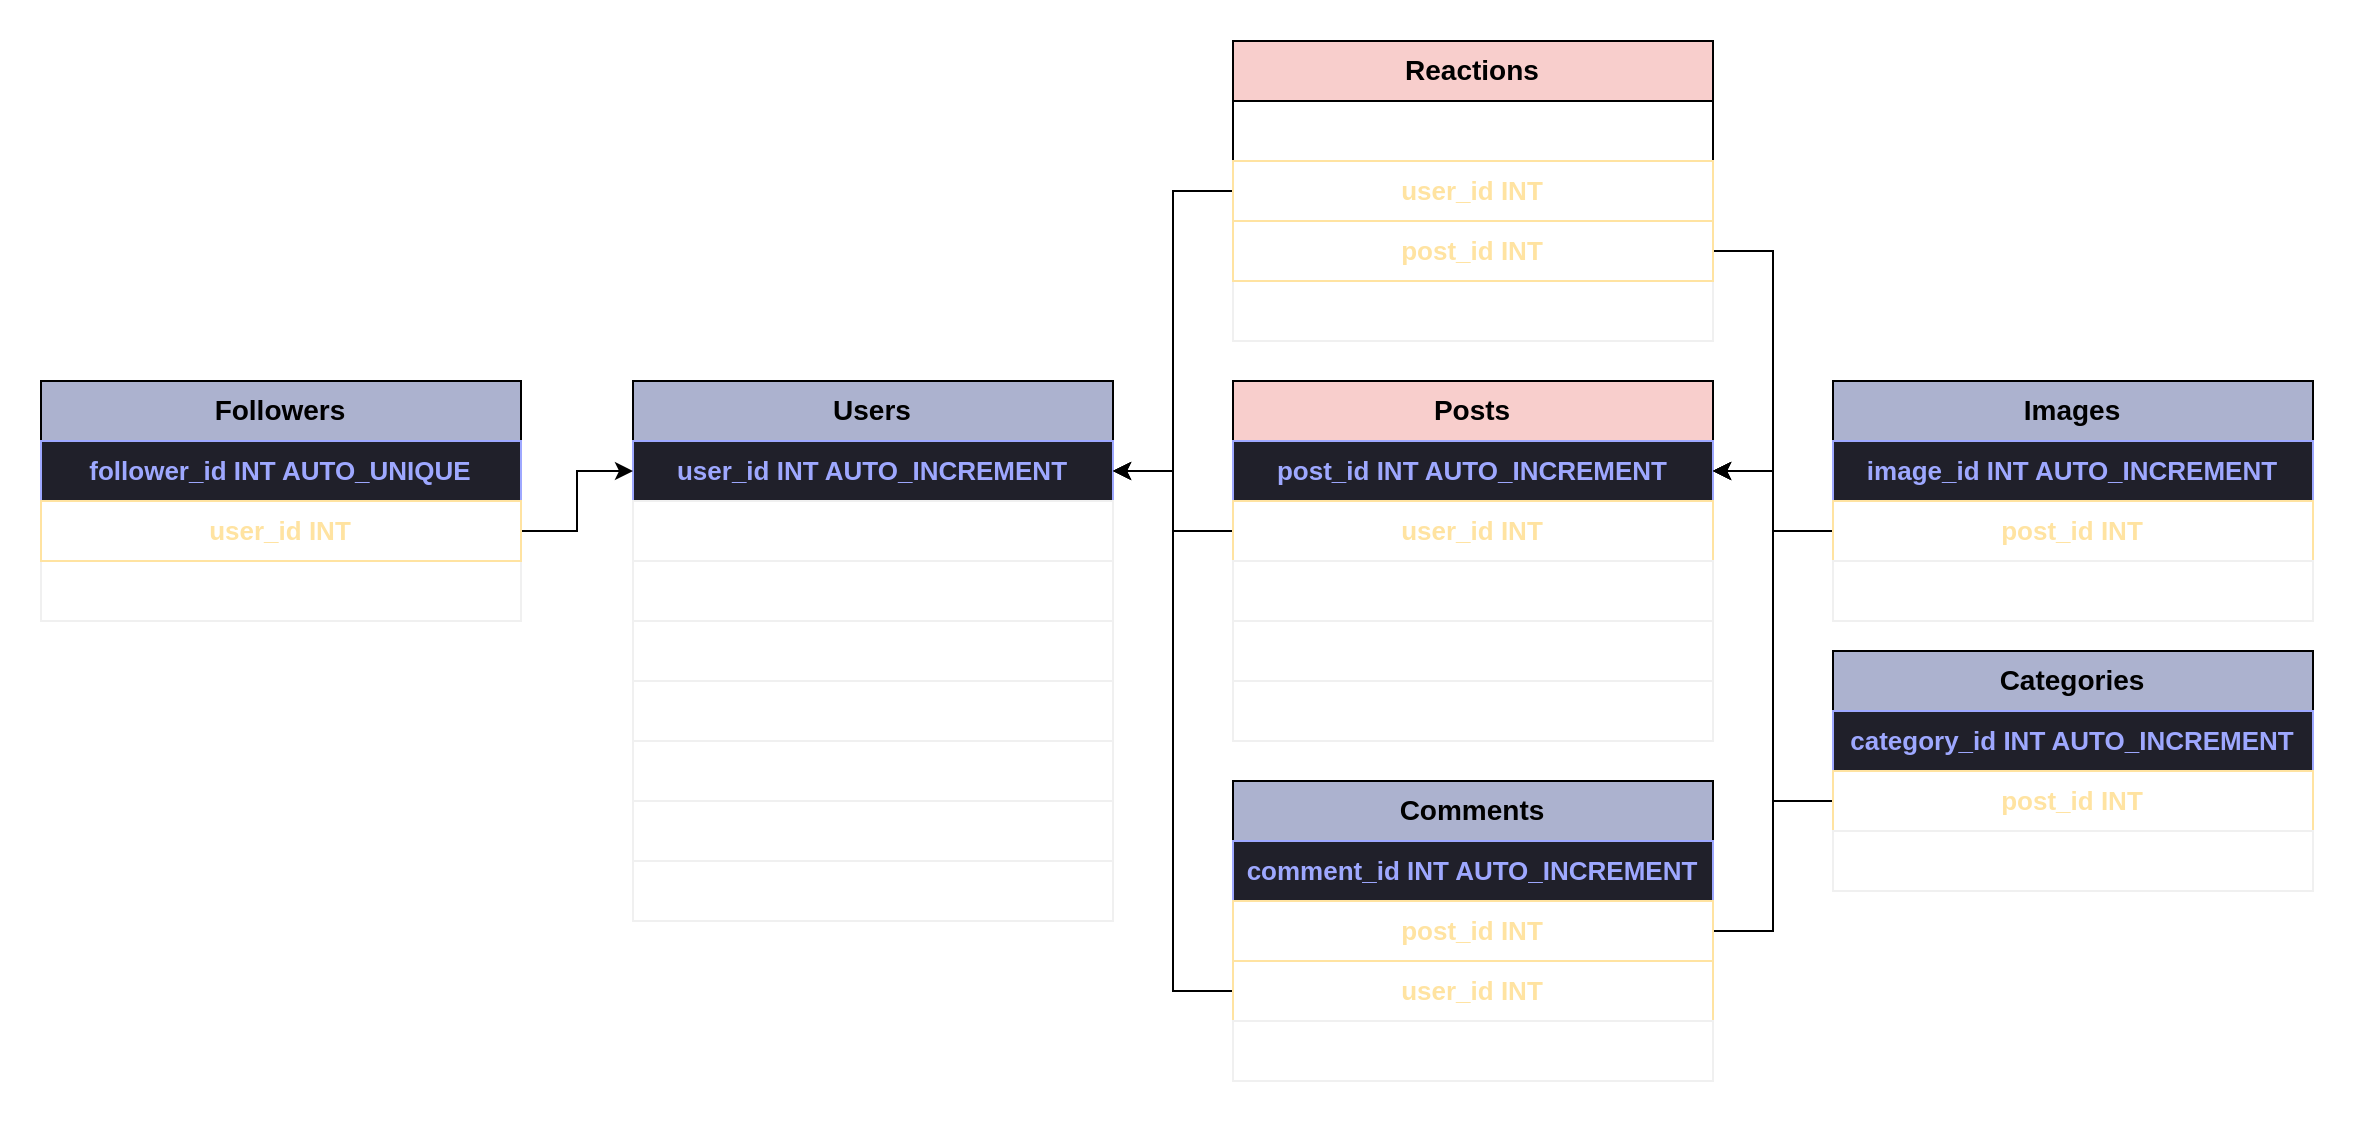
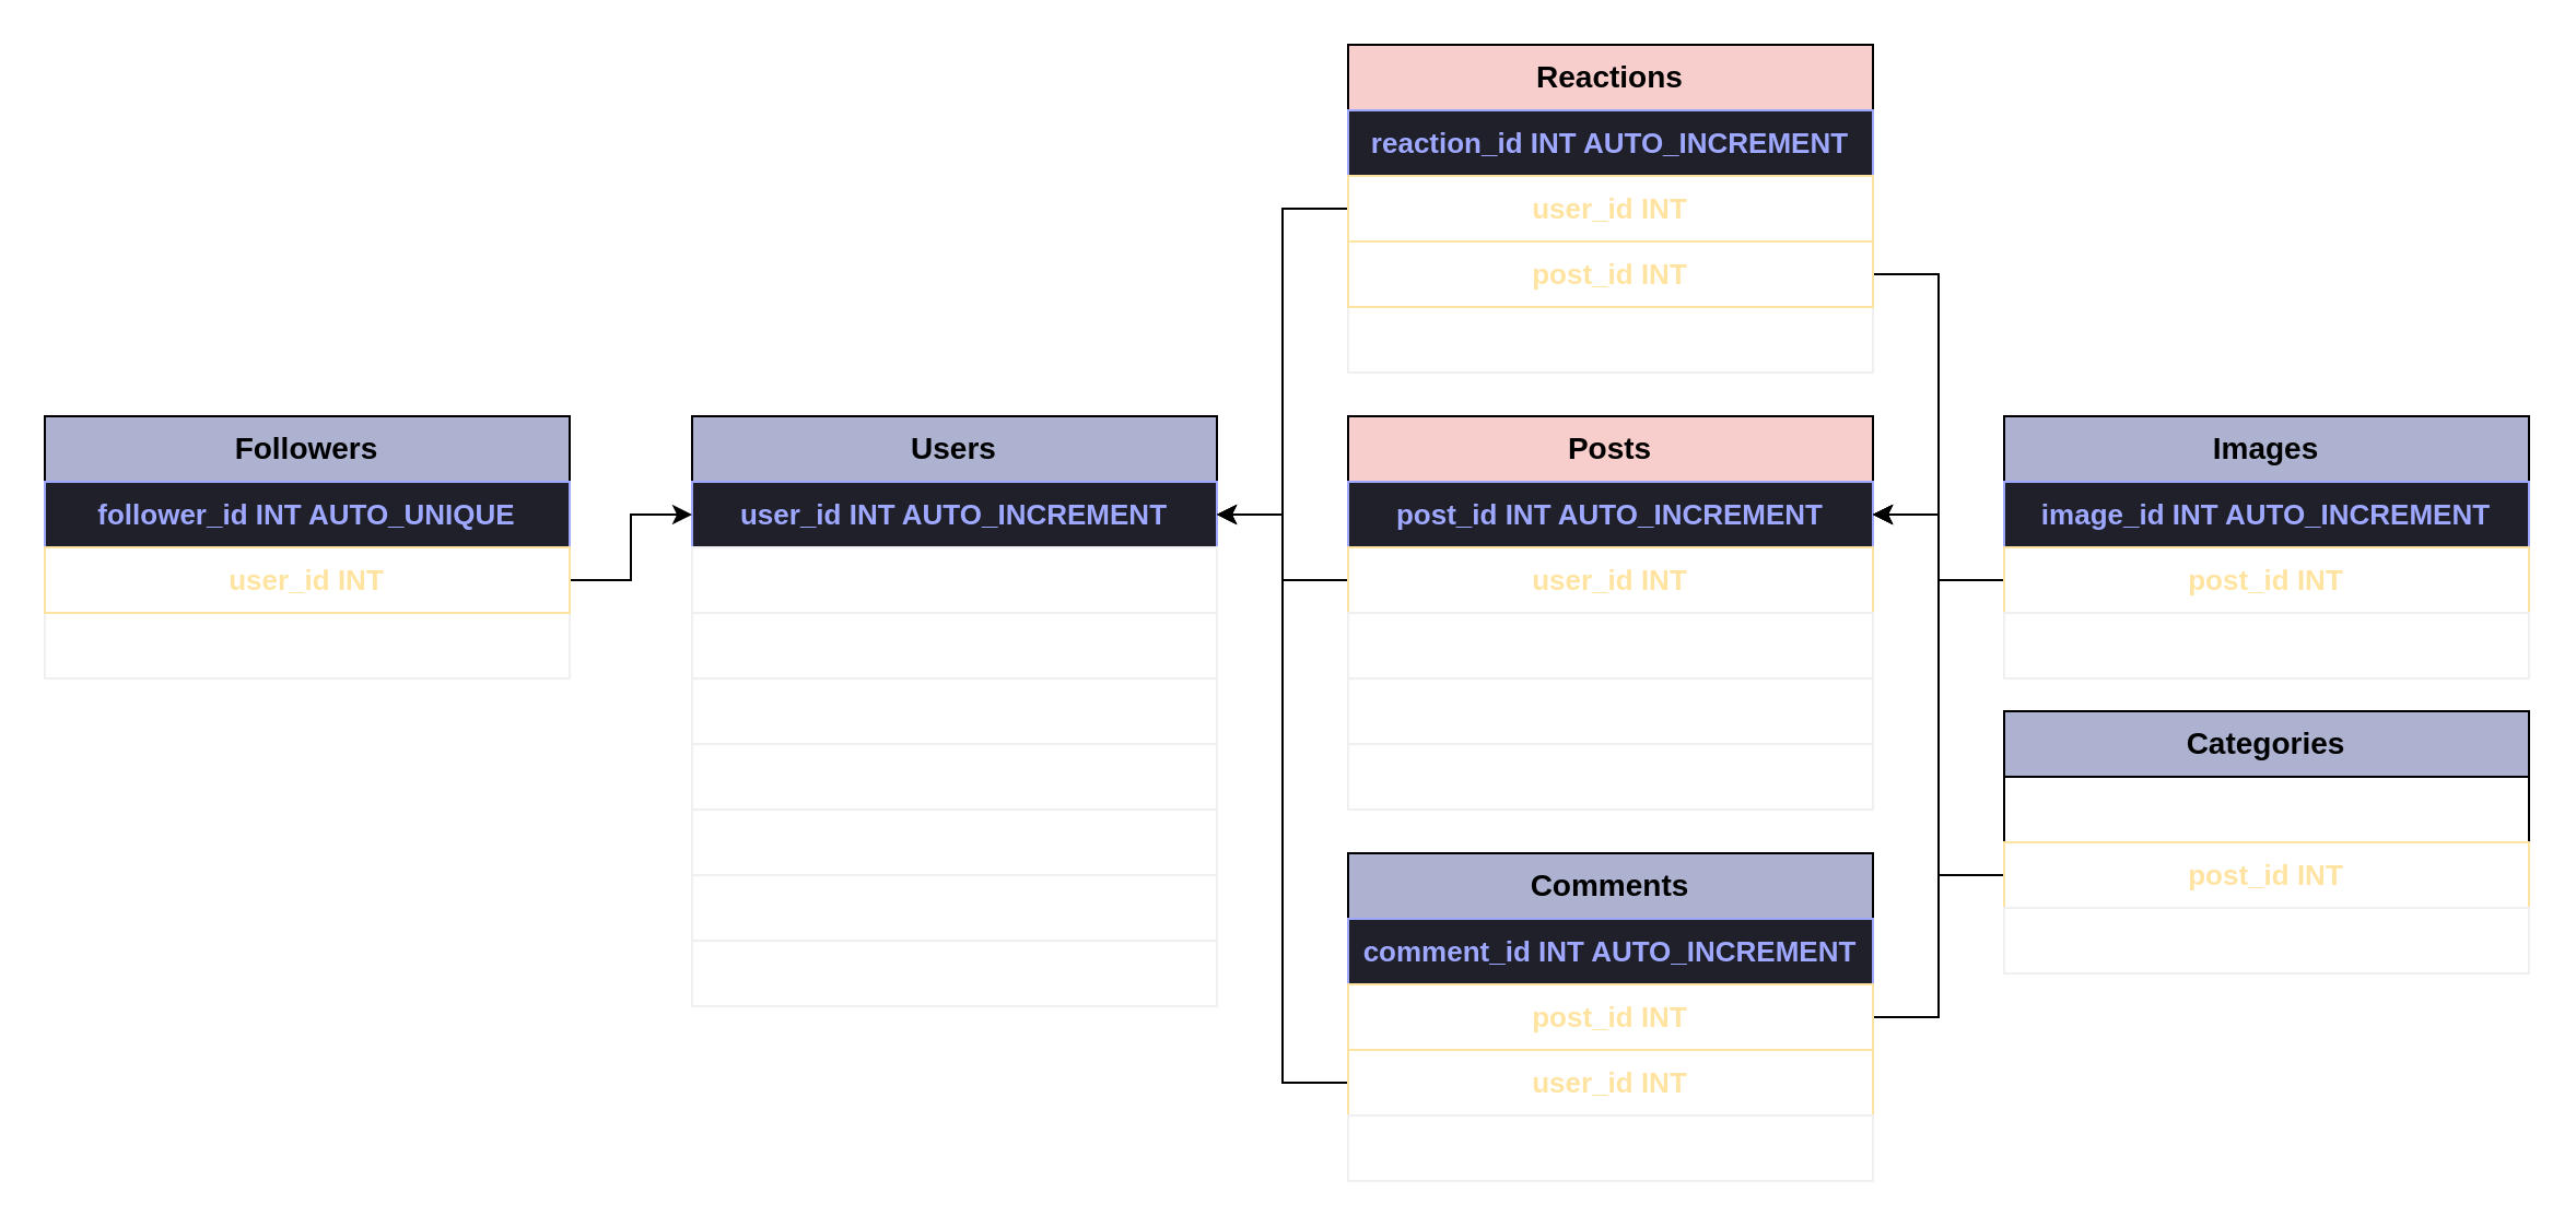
+ <mxCell id="34" value="&lt;span style=&quot;font-size: 13px&quot;&gt;&lt;b&gt;&lt;font color=&quot;#9ea8ff&quot;&gt;reaction_id INT AUTO_INCREMENT&lt;/font&gt;&lt;/b&gt;&lt;/span&gt;" style="rounded=0;whiteSpace=wrap;html=1;strokeColor=#9EA8FF;fillColor=#20202A;" parent="1" vertex="1"><mxGeometry x="616" y="50" width="240" height="30" as="geometry" /></mxCell>
- <mxCell id="42" value="&lt;span style=&quot;font-size: 13px&quot;&gt;&lt;b&gt;&lt;font color=&quot;#9ea8ff&quot;&gt;category_id INT AUTO_INCREMENT&lt;/font&gt;&lt;/b&gt;&lt;/span&gt;" style="rounded=0;whiteSpace=wrap;html=1;strokeColor=#9EA8FF;fillColor=#20202A;" parent="1" vertex="1"><mxGeometry x="916" y="355" width="240" height="30" as="geometry" /></mxCell>
